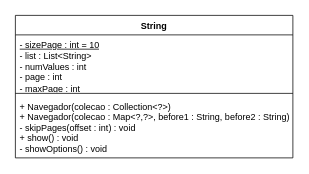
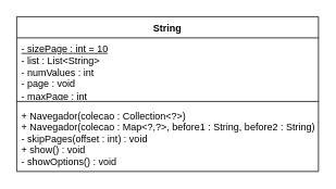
- <mxCell id="3" value="&lt;u&gt;- sizePage : int = 10&lt;/u&gt;&lt;br&gt;- list : List&amp;lt;String&amp;gt;&lt;br&gt;- numValues : int&lt;br&gt;- page : int&lt;br&gt;- maxPage : int" style="text;strokeColor=none;fillColor=none;align=left;verticalAlign=top;spacingLeft=4;spacingRight=4;overflow=hidden;rotatable=0;points=[[0,0.5],[1,0.5]];portConstraint=eastwest;html=1;" vertex="1" parent="2"><mxGeometry y="26" width="370" height="74" as="geometry" /></mxCell>
+ <mxCell id="3" value="&lt;u&gt;- sizePage : int = 10&lt;/u&gt;&lt;br&gt;- list : List&amp;lt;String&amp;gt;&lt;br&gt;- numValues : int&lt;br&gt;- page : void&lt;br&gt;- maxPage : int" style="text;strokeColor=none;fillColor=none;align=left;verticalAlign=top;spacingLeft=4;spacingRight=4;overflow=hidden;rotatable=0;points=[[0,0.5],[1,0.5]];portConstraint=eastwest;html=1;" vertex="1" parent="2"><mxGeometry y="26" width="370" height="74" as="geometry" /></mxCell>
